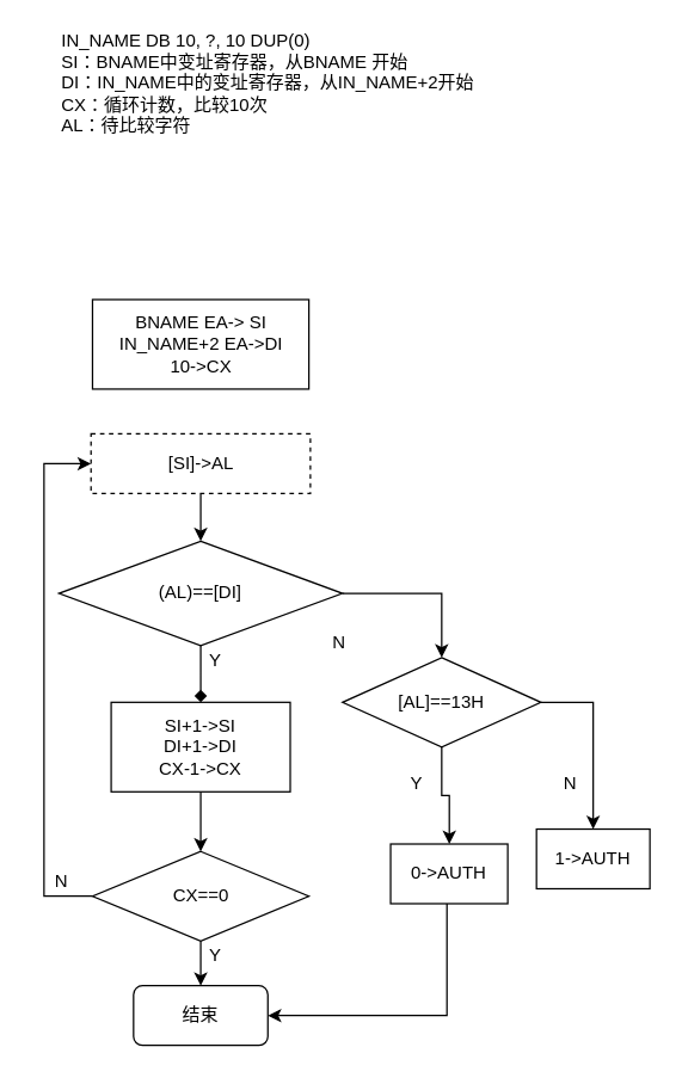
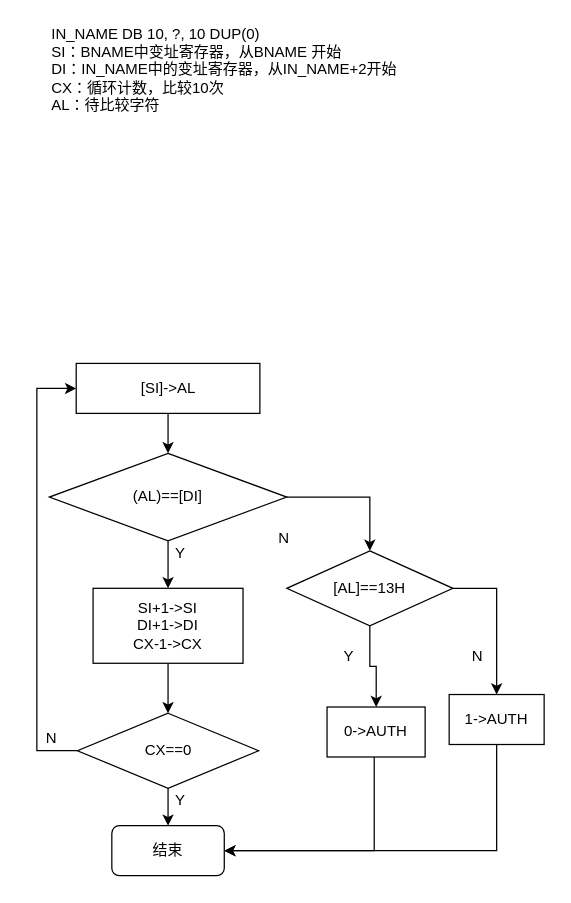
- <mxCell id="3" value="BNAME EA-&amp;gt; SI&lt;br&gt;IN_NAME+2 EA-&amp;gt;DI&lt;br&gt;10-&amp;gt;CX" style="rounded=0;whiteSpace=wrap;html=1;" parent="1" vertex="1"><mxGeometry x="61.5" y="200" width="145" height="60" as="geometry" /></mxCell>
- <mxCell id="6" value="[SI]-&amp;gt;AL" style="rounded=0;whiteSpace=wrap;html=1;dashed=1;" parent="1" vertex="1"><mxGeometry x="60.5" y="290" width="147" height="40" as="geometry" /></mxCell>
+ <mxCell id="6" value="[SI]-&amp;gt;AL" style="rounded=0;whiteSpace=wrap;html=1;" parent="1" vertex="1"><mxGeometry x="60.5" y="290" width="147" height="40" as="geometry" /></mxCell>
- <mxCell id="7" style="edgeStyle=orthogonalEdgeStyle;rounded=0;orthogonalLoop=1;jettySize=auto;html=1;entryX=0.5;entryY=0;entryDx=0;entryDy=0;endArrow=diamond;" parent="1" source="9" target="11" edge="1"><mxGeometry relative="1" as="geometry" /></mxCell>
+ <mxCell id="7" style="edgeStyle=orthogonalEdgeStyle;rounded=0;orthogonalLoop=1;jettySize=auto;html=1;entryX=0.5;entryY=0;entryDx=0;entryDy=0;" parent="1" source="9" target="11" edge="1"><mxGeometry relative="1" as="geometry" /></mxCell>
+ <mxCell id="25" style="edgeStyle=orthogonalEdgeStyle;rounded=0;orthogonalLoop=1;jettySize=auto;html=1;entryX=1;entryY=0.5;entryDx=0;entryDy=0;" parent="1" source="26" target="2" edge="1"><mxGeometry relative="1" as="geometry"><Array as="points"><mxPoint x="397" y="680" /></Array></mxGeometry></mxCell>
